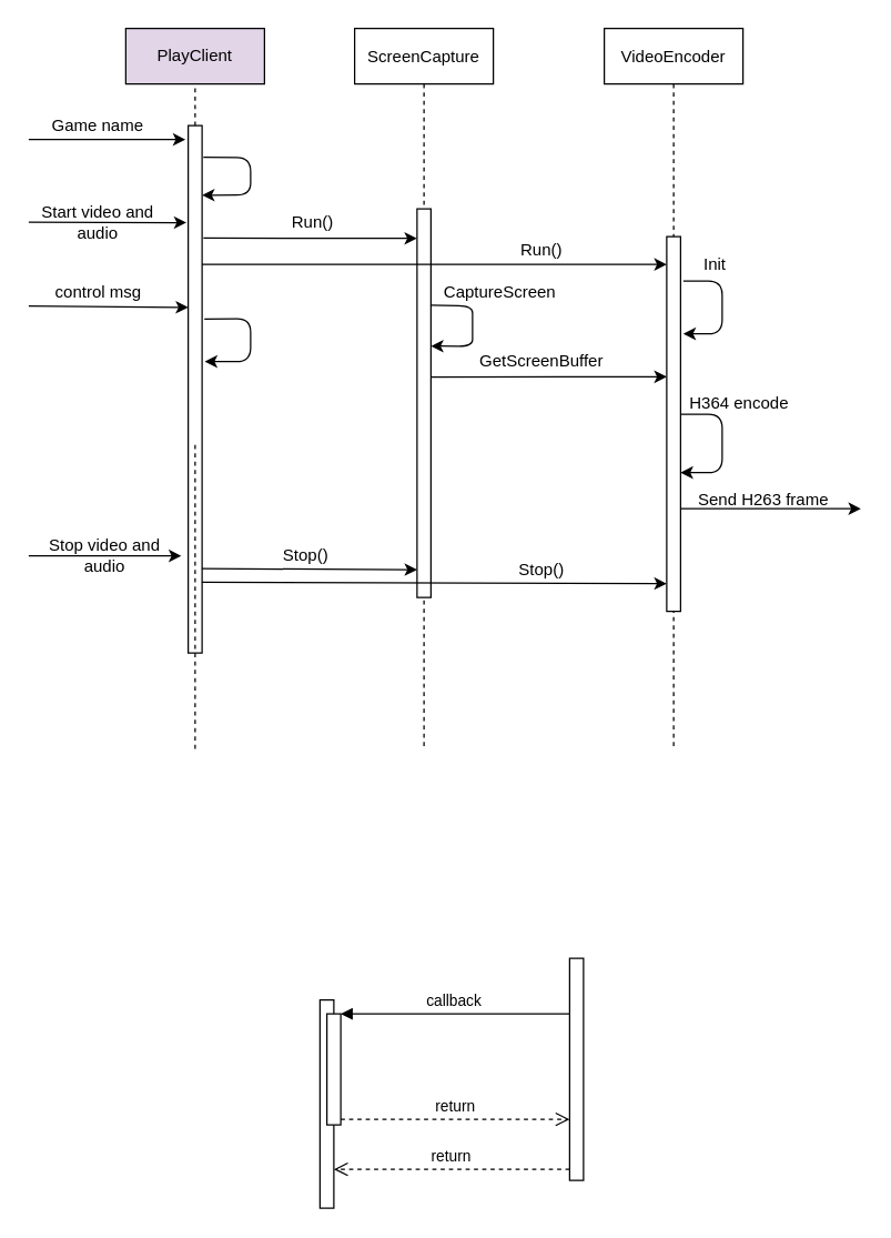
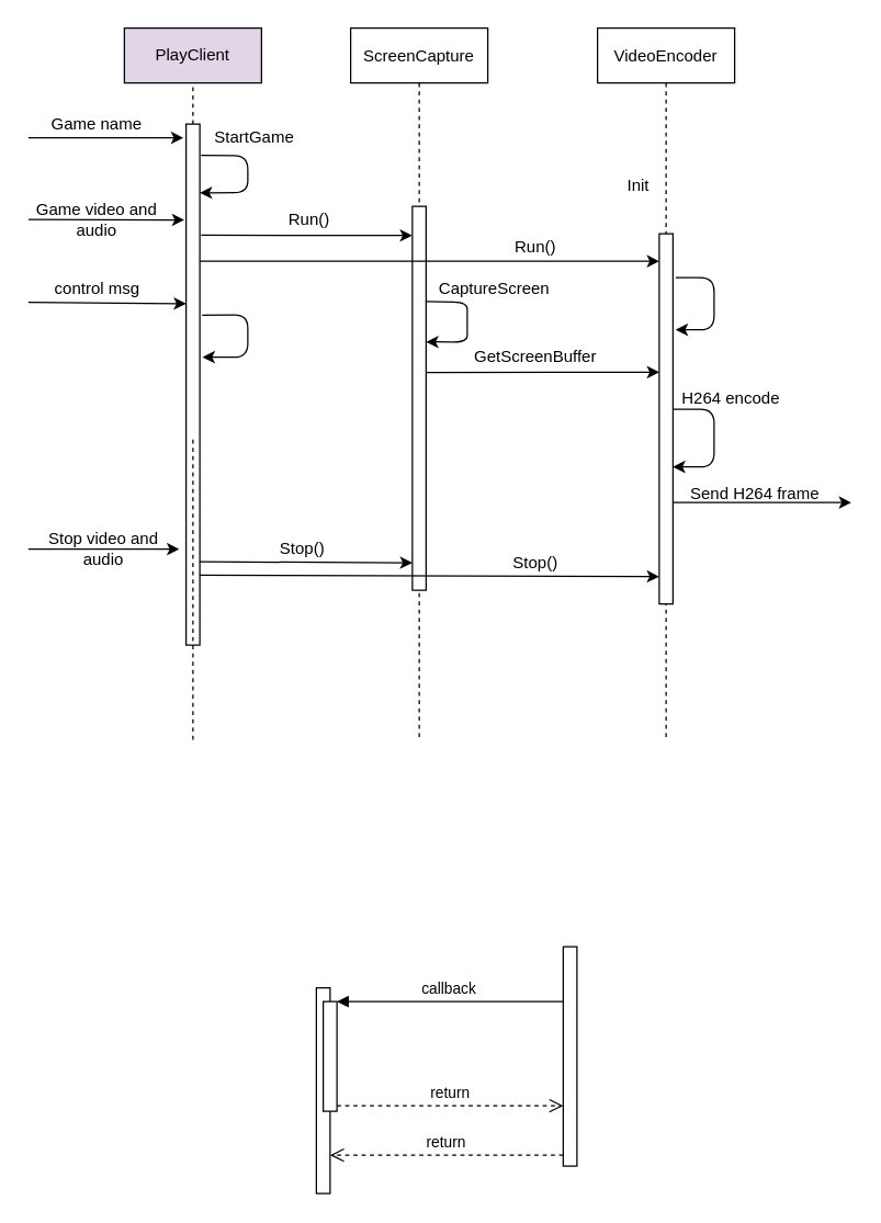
+ <mxCell id="8" value="StartGame" style="text;html=1;strokeColor=none;fillColor=none;align=center;verticalAlign=middle;whiteSpace=wrap;rounded=0;" vertex="1" parent="1"><mxGeometry x="165" y="90" width="40" height="20" as="geometry" /></mxCell>
- <mxCell id="21" value="Start video and audio" style="text;html=1;strokeColor=none;fillColor=none;align=center;verticalAlign=middle;whiteSpace=wrap;rounded=0;" vertex="1" parent="1"><mxGeometry x="20" y="150" width="100" height="20" as="geometry" /></mxCell>
+ <mxCell id="21" value="Game video and audio" style="text;html=1;strokeColor=none;fillColor=none;align=center;verticalAlign=middle;whiteSpace=wrap;rounded=0;" vertex="1" parent="1"><mxGeometry x="20" y="150" width="100" height="20" as="geometry" /></mxCell>
- <mxCell id="32" value="Init" style="text;html=1;strokeColor=none;fillColor=none;align=center;verticalAlign=middle;whiteSpace=wrap;rounded=0;" vertex="1" parent="1"><mxGeometry x="495" y="180" width="40" height="20" as="geometry" /></mxCell>
+ <mxCell id="32" value="Init" style="text;html=1;strokeColor=none;fillColor=none;align=center;verticalAlign=middle;whiteSpace=wrap;rounded=0;" vertex="1" parent="1"><mxGeometry x="445" y="125" width="40" height="20" as="geometry" /></mxCell>
- <mxCell id="33" value="H364 encode" style="text;html=1;strokeColor=none;fillColor=none;align=center;verticalAlign=middle;whiteSpace=wrap;rounded=0;" vertex="1" parent="1"><mxGeometry x="495" y="280" width="75" height="20" as="geometry" /></mxCell>
+ <mxCell id="33" value="H264 encode" style="text;html=1;strokeColor=none;fillColor=none;align=center;verticalAlign=middle;whiteSpace=wrap;rounded=0;" vertex="1" parent="1"><mxGeometry x="495" y="280" width="75" height="20" as="geometry" /></mxCell>
- <mxCell id="35" value="Send H263 frame" style="text;html=1;strokeColor=none;fillColor=none;align=center;verticalAlign=middle;whiteSpace=wrap;rounded=0;" vertex="1" parent="1"><mxGeometry x="495" y="350" width="110" height="20" as="geometry" /></mxCell>
+ <mxCell id="35" value="Send H264 frame" style="text;html=1;strokeColor=none;fillColor=none;align=center;verticalAlign=middle;whiteSpace=wrap;rounded=0;" vertex="1" parent="1"><mxGeometry x="495" y="350" width="110" height="20" as="geometry" /></mxCell>
